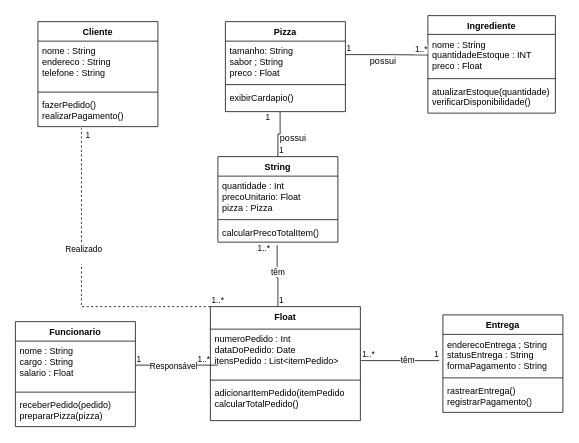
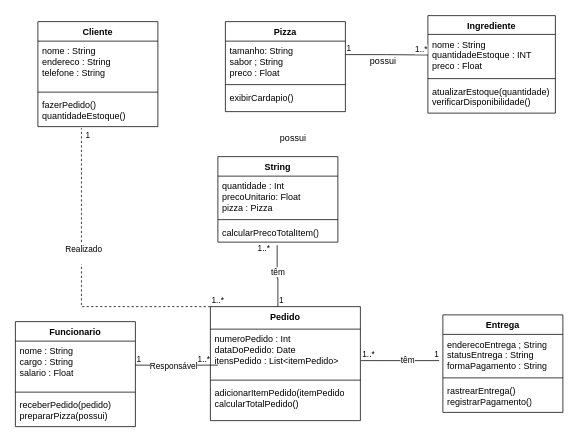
- <mxCell id="5" value="&lt;div&gt;fazerPedido()&lt;/div&gt;&lt;div&gt;realizarPagamento()&lt;br&gt;&lt;/div&gt;&lt;div&gt;&lt;br&gt;&lt;/div&gt;" style="text;strokeColor=none;fillColor=none;align=left;verticalAlign=top;spacingLeft=4;spacingRight=4;overflow=hidden;rotatable=0;points=[[0,0.5],[1,0.5]];portConstraint=eastwest;whiteSpace=wrap;html=1;" parent="2" vertex="1"><mxGeometry y="98" width="160" height="42" as="geometry" /></mxCell>
+ <mxCell id="5" value="&lt;div&gt;fazerPedido()&lt;/div&gt;&lt;div&gt;quantidadeEstoque()&lt;br&gt;&lt;/div&gt;&lt;div&gt;&lt;br&gt;&lt;/div&gt;" style="text;strokeColor=none;fillColor=none;align=left;verticalAlign=top;spacingLeft=4;spacingRight=4;overflow=hidden;rotatable=0;points=[[0,0.5],[1,0.5]];portConstraint=eastwest;whiteSpace=wrap;html=1;" parent="2" vertex="1"><mxGeometry y="98" width="160" height="42" as="geometry" /></mxCell>
- <mxCell id="38" value="" style="endArrow=none;html=1;edgeStyle=orthogonalEdgeStyle;rounded=0;exitX=0.5;exitY=0;exitDx=0;exitDy=0;entryX=0.456;entryY=1;entryDx=0;entryDy=0;entryPerimeter=0;" parent="1" source="14" target="9" edge="1"><mxGeometry relative="1" as="geometry"><mxPoint x="310" y="298" as="sourcePoint" /><mxPoint x="470" y="298" as="targetPoint" /></mxGeometry></mxCell>
- <mxCell id="39" value="1" style="edgeLabel;resizable=0;html=1;align=left;verticalAlign=bottom;" parent="38" connectable="0" vertex="1"><mxGeometry x="-1" relative="1" as="geometry" /></mxCell>
- <mxCell id="40" value="1" style="edgeLabel;resizable=0;html=1;align=right;verticalAlign=bottom;" parent="38" connectable="0" vertex="1"><mxGeometry x="1" relative="1" as="geometry"><mxPoint x="-13" y="16" as="offset" /></mxGeometry></mxCell>
- <mxCell id="10" value="Float" style="swimlane;fontStyle=1;align=center;verticalAlign=top;childLayout=stackLayout;horizontal=1;startSize=30;horizontalStack=0;resizeParent=1;resizeParentMax=0;resizeLast=0;collapsible=1;marginBottom=0;whiteSpace=wrap;html=1;" parent="1" vertex="1"><mxGeometry x="280" y="408" width="200" height="152" as="geometry" /></mxCell>
+ <mxCell id="10" value="Pedido" style="swimlane;fontStyle=1;align=center;verticalAlign=top;childLayout=stackLayout;horizontal=1;startSize=30;horizontalStack=0;resizeParent=1;resizeParentMax=0;resizeLast=0;collapsible=1;marginBottom=0;whiteSpace=wrap;html=1;" parent="1" vertex="1"><mxGeometry x="280" y="408" width="200" height="152" as="geometry" /></mxCell>
- <mxCell id="21" value=" receberPedido(pedido)&lt;br&gt;&lt;div&gt;prepararPizza(pizza) &lt;/div&gt;" style="text;strokeColor=none;fillColor=none;align=left;verticalAlign=top;spacingLeft=4;spacingRight=4;overflow=hidden;rotatable=0;points=[[0,0.5],[1,0.5]];portConstraint=eastwest;whiteSpace=wrap;html=1;" parent="18" vertex="1"><mxGeometry y="98" width="160" height="42" as="geometry" /></mxCell>
+ <mxCell id="21" value=" receberPedido(pedido)&lt;br&gt;&lt;div&gt;prepararPizza(possui) &lt;/div&gt;" style="text;strokeColor=none;fillColor=none;align=left;verticalAlign=top;spacingLeft=4;spacingRight=4;overflow=hidden;rotatable=0;points=[[0,0.5],[1,0.5]];portConstraint=eastwest;whiteSpace=wrap;html=1;" parent="18" vertex="1"><mxGeometry y="98" width="160" height="42" as="geometry" /></mxCell>
